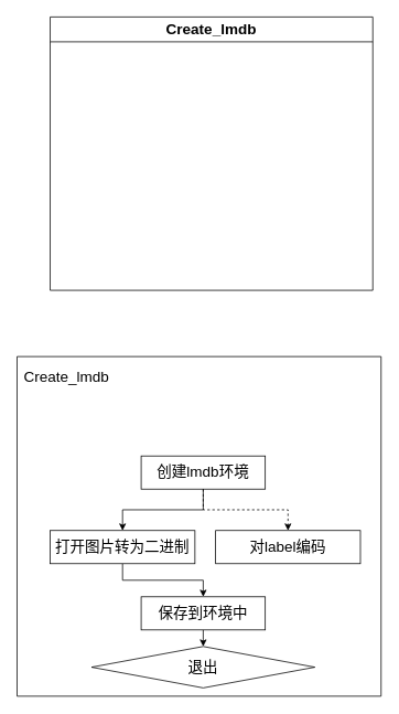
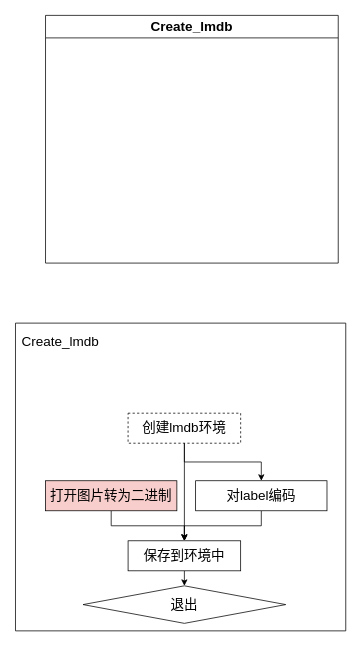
- <mxCell id="4" value="&lt;font style=&quot;font-size: 18px;&quot;&gt;创建lmdb环境&lt;/font&gt;" style="rounded=0;whiteSpace=wrap;html=1;" vertex="1" parent="3"><mxGeometry x="150" y="120" width="150" height="40" as="geometry" /></mxCell>
+ <mxCell id="4" value="&lt;font style=&quot;font-size: 18px;&quot;&gt;创建lmdb环境&lt;/font&gt;" style="rounded=0;whiteSpace=wrap;html=1;dashed=1;" vertex="1" parent="3"><mxGeometry x="150" y="120" width="150" height="40" as="geometry" /></mxCell>
- <mxCell id="11" value="" style="edgeStyle=orthogonalEdgeStyle;rounded=0;orthogonalLoop=1;jettySize=auto;html=1;entryX=0.5;entryY=0;entryDx=0;entryDy=0;exitX=0.5;exitY=1;exitDx=0;exitDy=0;dashed=1;" edge="1" parent="3" source="4" target="10"><mxGeometry relative="1" as="geometry"><mxPoint x="235" y="170" as="sourcePoint" /><mxPoint x="148" y="220" as="targetPoint" /></mxGeometry></mxCell>
+ <mxCell id="11" value="" style="edgeStyle=orthogonalEdgeStyle;rounded=0;orthogonalLoop=1;jettySize=auto;html=1;entryX=0.5;entryY=0;entryDx=0;entryDy=0;exitX=0.5;exitY=1;exitDx=0;exitDy=0;" edge="1" parent="3" source="4" target="10"><mxGeometry relative="1" as="geometry"><mxPoint x="235" y="170" as="sourcePoint" /><mxPoint x="148" y="220" as="targetPoint" /></mxGeometry></mxCell>
- <mxCell id="7" value="" style="edgeStyle=orthogonalEdgeStyle;rounded=0;orthogonalLoop=1;jettySize=auto;html=1;" edge="1" parent="3" source="4" target="6"><mxGeometry relative="1" as="geometry" /></mxCell>
+ <mxCell id="7" value="" style="edgeStyle=orthogonalEdgeStyle;rounded=0;orthogonalLoop=1;jettySize=auto;html=1;" edge="1" parent="3" source="4" target="13"><mxGeometry relative="1" as="geometry" /></mxCell>
- <mxCell id="6" value="&lt;font style=&quot;font-size: 18px;&quot;&gt;打开图片转为二进制&lt;/font&gt;" style="rounded=0;whiteSpace=wrap;html=1;" vertex="1" parent="3"><mxGeometry x="40" y="210" width="175" height="40" as="geometry" /></mxCell>
+ <mxCell id="6" value="&lt;font style=&quot;font-size: 18px;&quot;&gt;打开图片转为二进制&lt;/font&gt;" style="rounded=0;whiteSpace=wrap;html=1;fillColor=#f8cecc;" vertex="1" parent="3"><mxGeometry x="40" y="210" width="175" height="40" as="geometry" /></mxCell>
+ <mxCell id="9" value="" style="edgeStyle=orthogonalEdgeStyle;rounded=0;orthogonalLoop=1;jettySize=auto;html=1;" edge="1" parent="3" source="10" target="13"><mxGeometry relative="1" as="geometry" /></mxCell>
